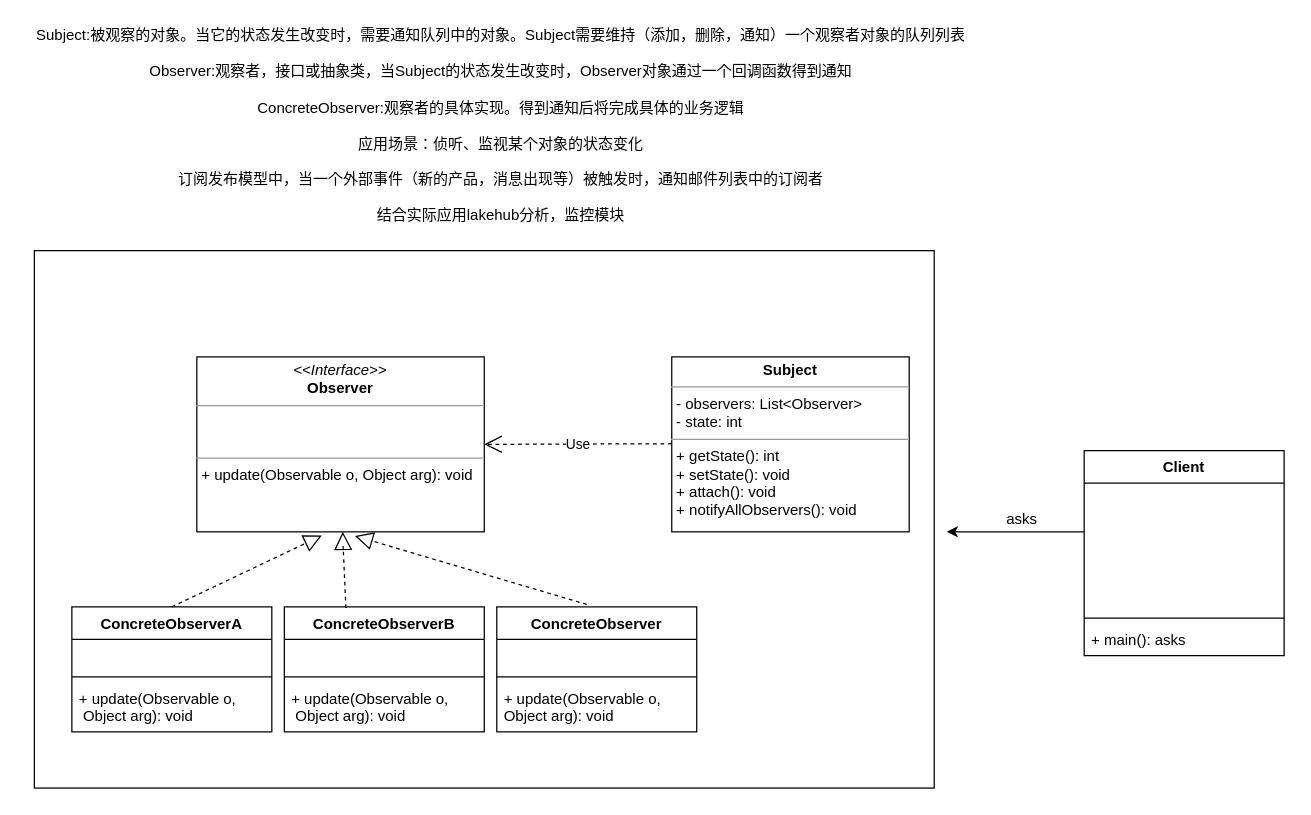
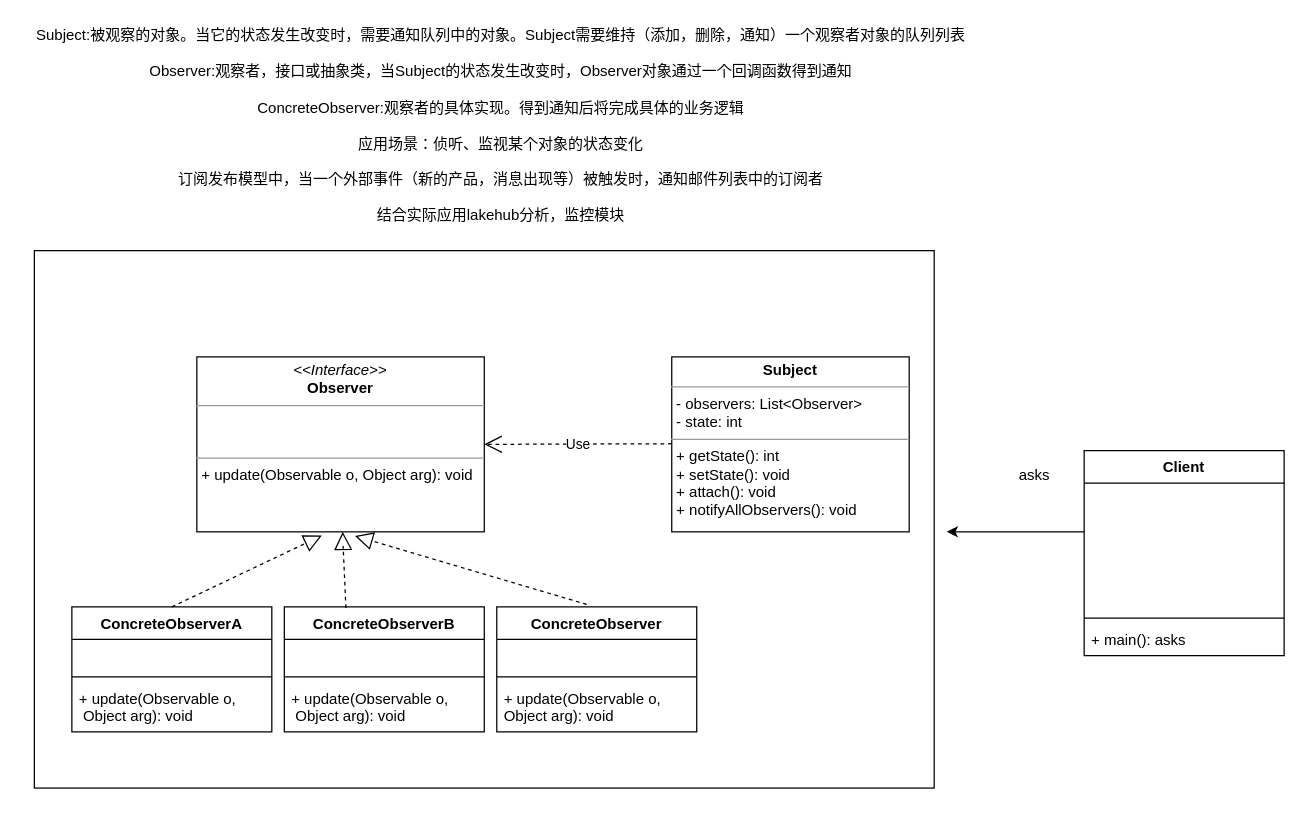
- <mxCell id="29" value="asks" style="text;html=1;align=center;verticalAlign=middle;resizable=0;points=[];autosize=1;strokeColor=none;" vertex="1" parent="1"><mxGeometry x="797" y="405" width="40" height="20" as="geometry" /></mxCell>
+ <mxCell id="29" value="asks" style="text;html=1;align=center;verticalAlign=middle;resizable=0;points=[];autosize=1;strokeColor=none;" vertex="1" parent="1"><mxGeometry x="807" y="370" width="40" height="20" as="geometry" /></mxCell>
